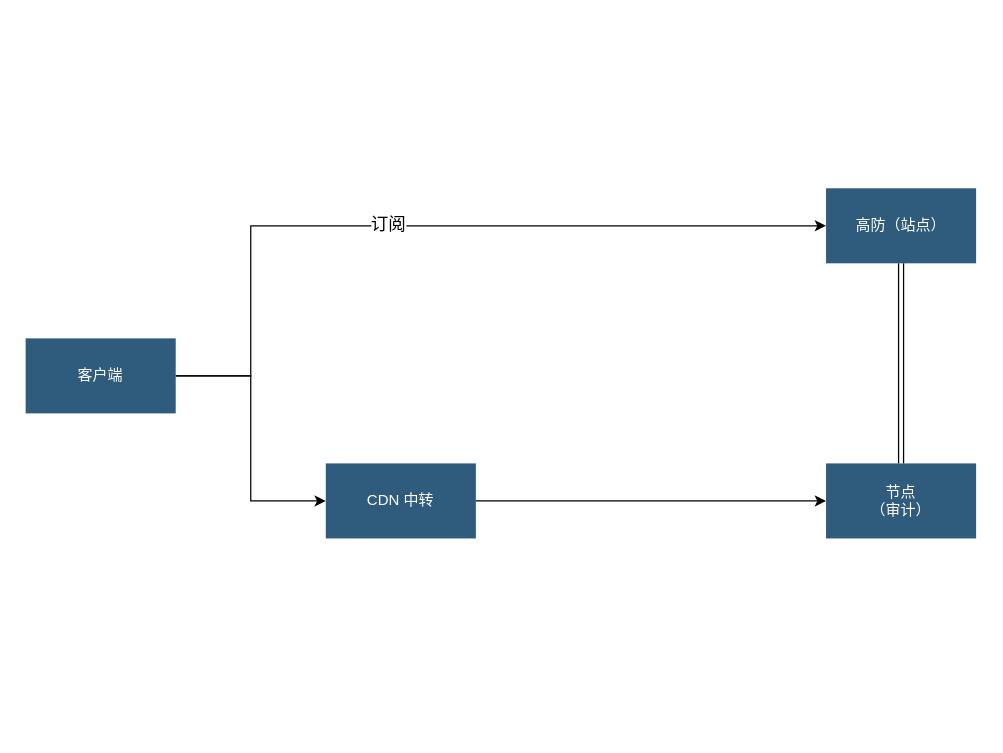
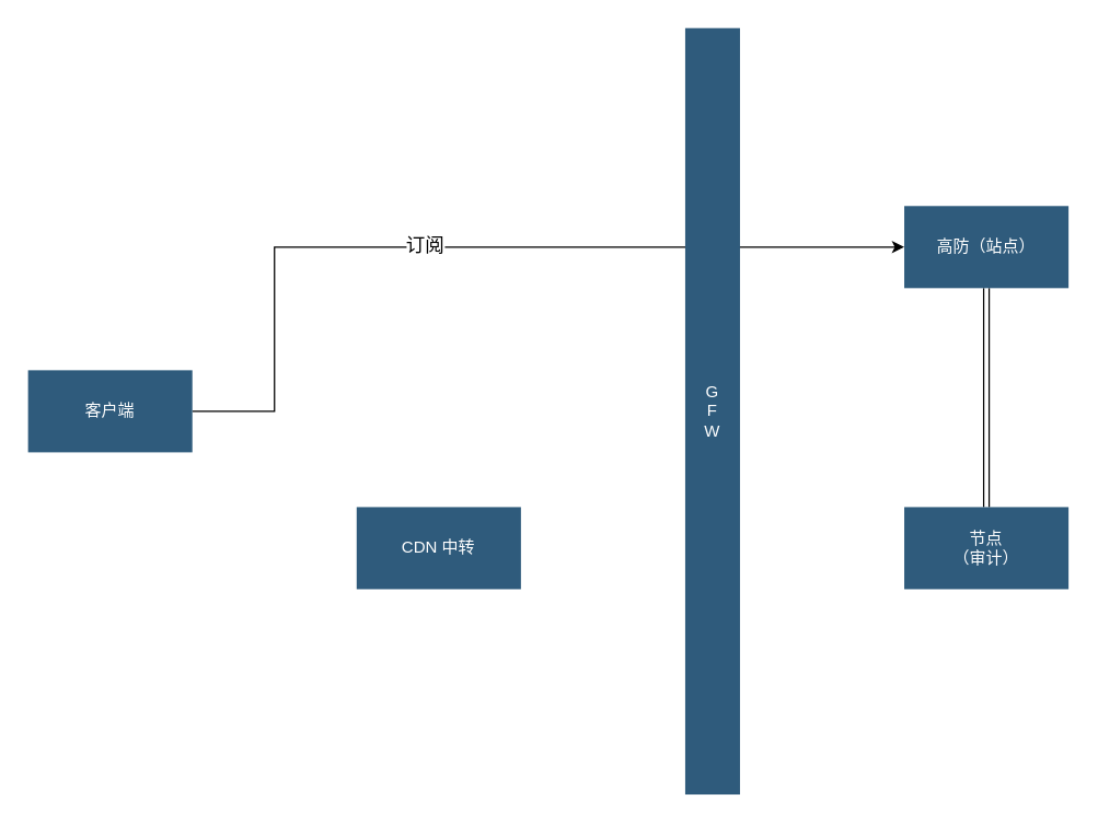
+ <mxCell id="11" value="G&lt;div&gt;F&lt;/div&gt;&lt;div&gt;W&lt;/div&gt;" style="whiteSpace=wrap;shadow=0;fontColor=#FFFFFF;fontFamily=Helvetica;fontStyle=0;html=1;fontSize=12;plain-purple;strokeColor=none;fillColor=#2f5b7c;gradientColor=none;spacing=6;verticalAlign=middle;" vertex="1" parent="1"><mxGeometry x="500" y="20" width="40" height="560" as="geometry" /></mxCell>
- <mxCell id="2" style="edgeStyle=orthogonalEdgeStyle;rounded=0;orthogonalLoop=1;jettySize=auto;html=1;exitX=1;exitY=0.5;exitDx=0;exitDy=0;entryX=0;entryY=0.5;entryDx=0;entryDy=0;" edge="1" parent="1" source="5" target="7"><mxGeometry relative="1" as="geometry" /></mxCell>
- <mxCell id="6" style="edgeStyle=orthogonalEdgeStyle;rounded=0;orthogonalLoop=1;jettySize=auto;html=1;exitX=1;exitY=0.5;exitDx=0;exitDy=0;entryX=0;entryY=0.5;entryDx=0;entryDy=0;" edge="1" parent="1" source="7" target="10"><mxGeometry relative="1" as="geometry" /></mxCell>
